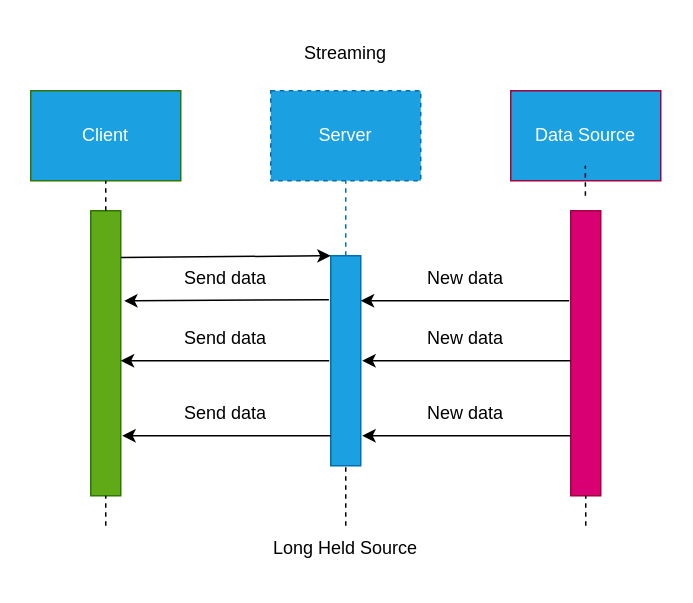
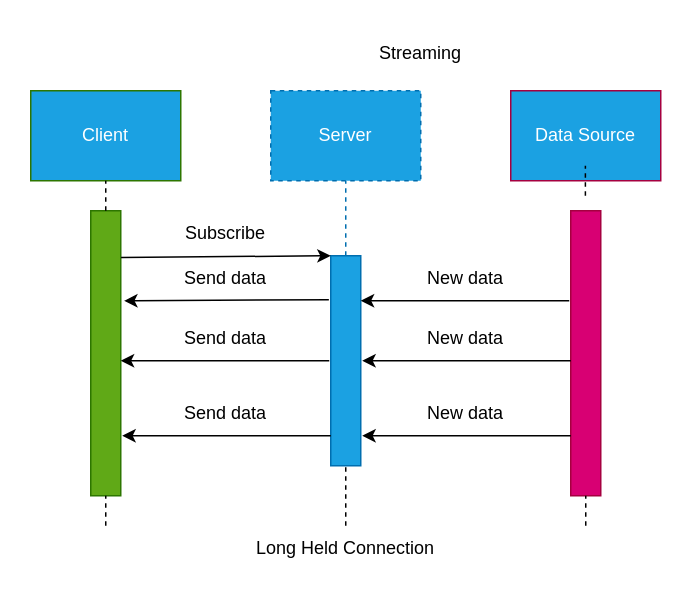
- <mxCell id="28" value="Streaming" style="text;html=1;strokeColor=none;fillColor=none;align=center;verticalAlign=middle;whiteSpace=wrap;rounded=0;" vertex="1" parent="1"><mxGeometry x="200" y="20" width="60" height="30" as="geometry" /></mxCell>
+ <mxCell id="28" value="Streaming" style="text;html=1;strokeColor=none;fillColor=none;align=center;verticalAlign=middle;whiteSpace=wrap;rounded=0;" vertex="1" parent="1"><mxGeometry x="250" y="20" width="60" height="30" as="geometry" /></mxCell>
+ <mxCell id="10" value="Subscribe" style="text;html=1;strokeColor=none;fillColor=none;align=center;verticalAlign=middle;whiteSpace=wrap;rounded=0;" vertex="1" parent="1"><mxGeometry x="120" y="140" width="60" height="30" as="geometry" /></mxCell>
- <mxCell id="29" value="Long Held Source" style="text;html=1;strokeColor=none;fillColor=none;align=center;verticalAlign=middle;whiteSpace=wrap;rounded=0;" vertex="1" parent="1"><mxGeometry x="165" y="350" width="130" height="30" as="geometry" /></mxCell>
+ <mxCell id="29" value="Long Held Connection" style="text;html=1;strokeColor=none;fillColor=none;align=center;verticalAlign=middle;whiteSpace=wrap;rounded=0;" vertex="1" parent="1"><mxGeometry x="165" y="350" width="130" height="30" as="geometry" /></mxCell>
